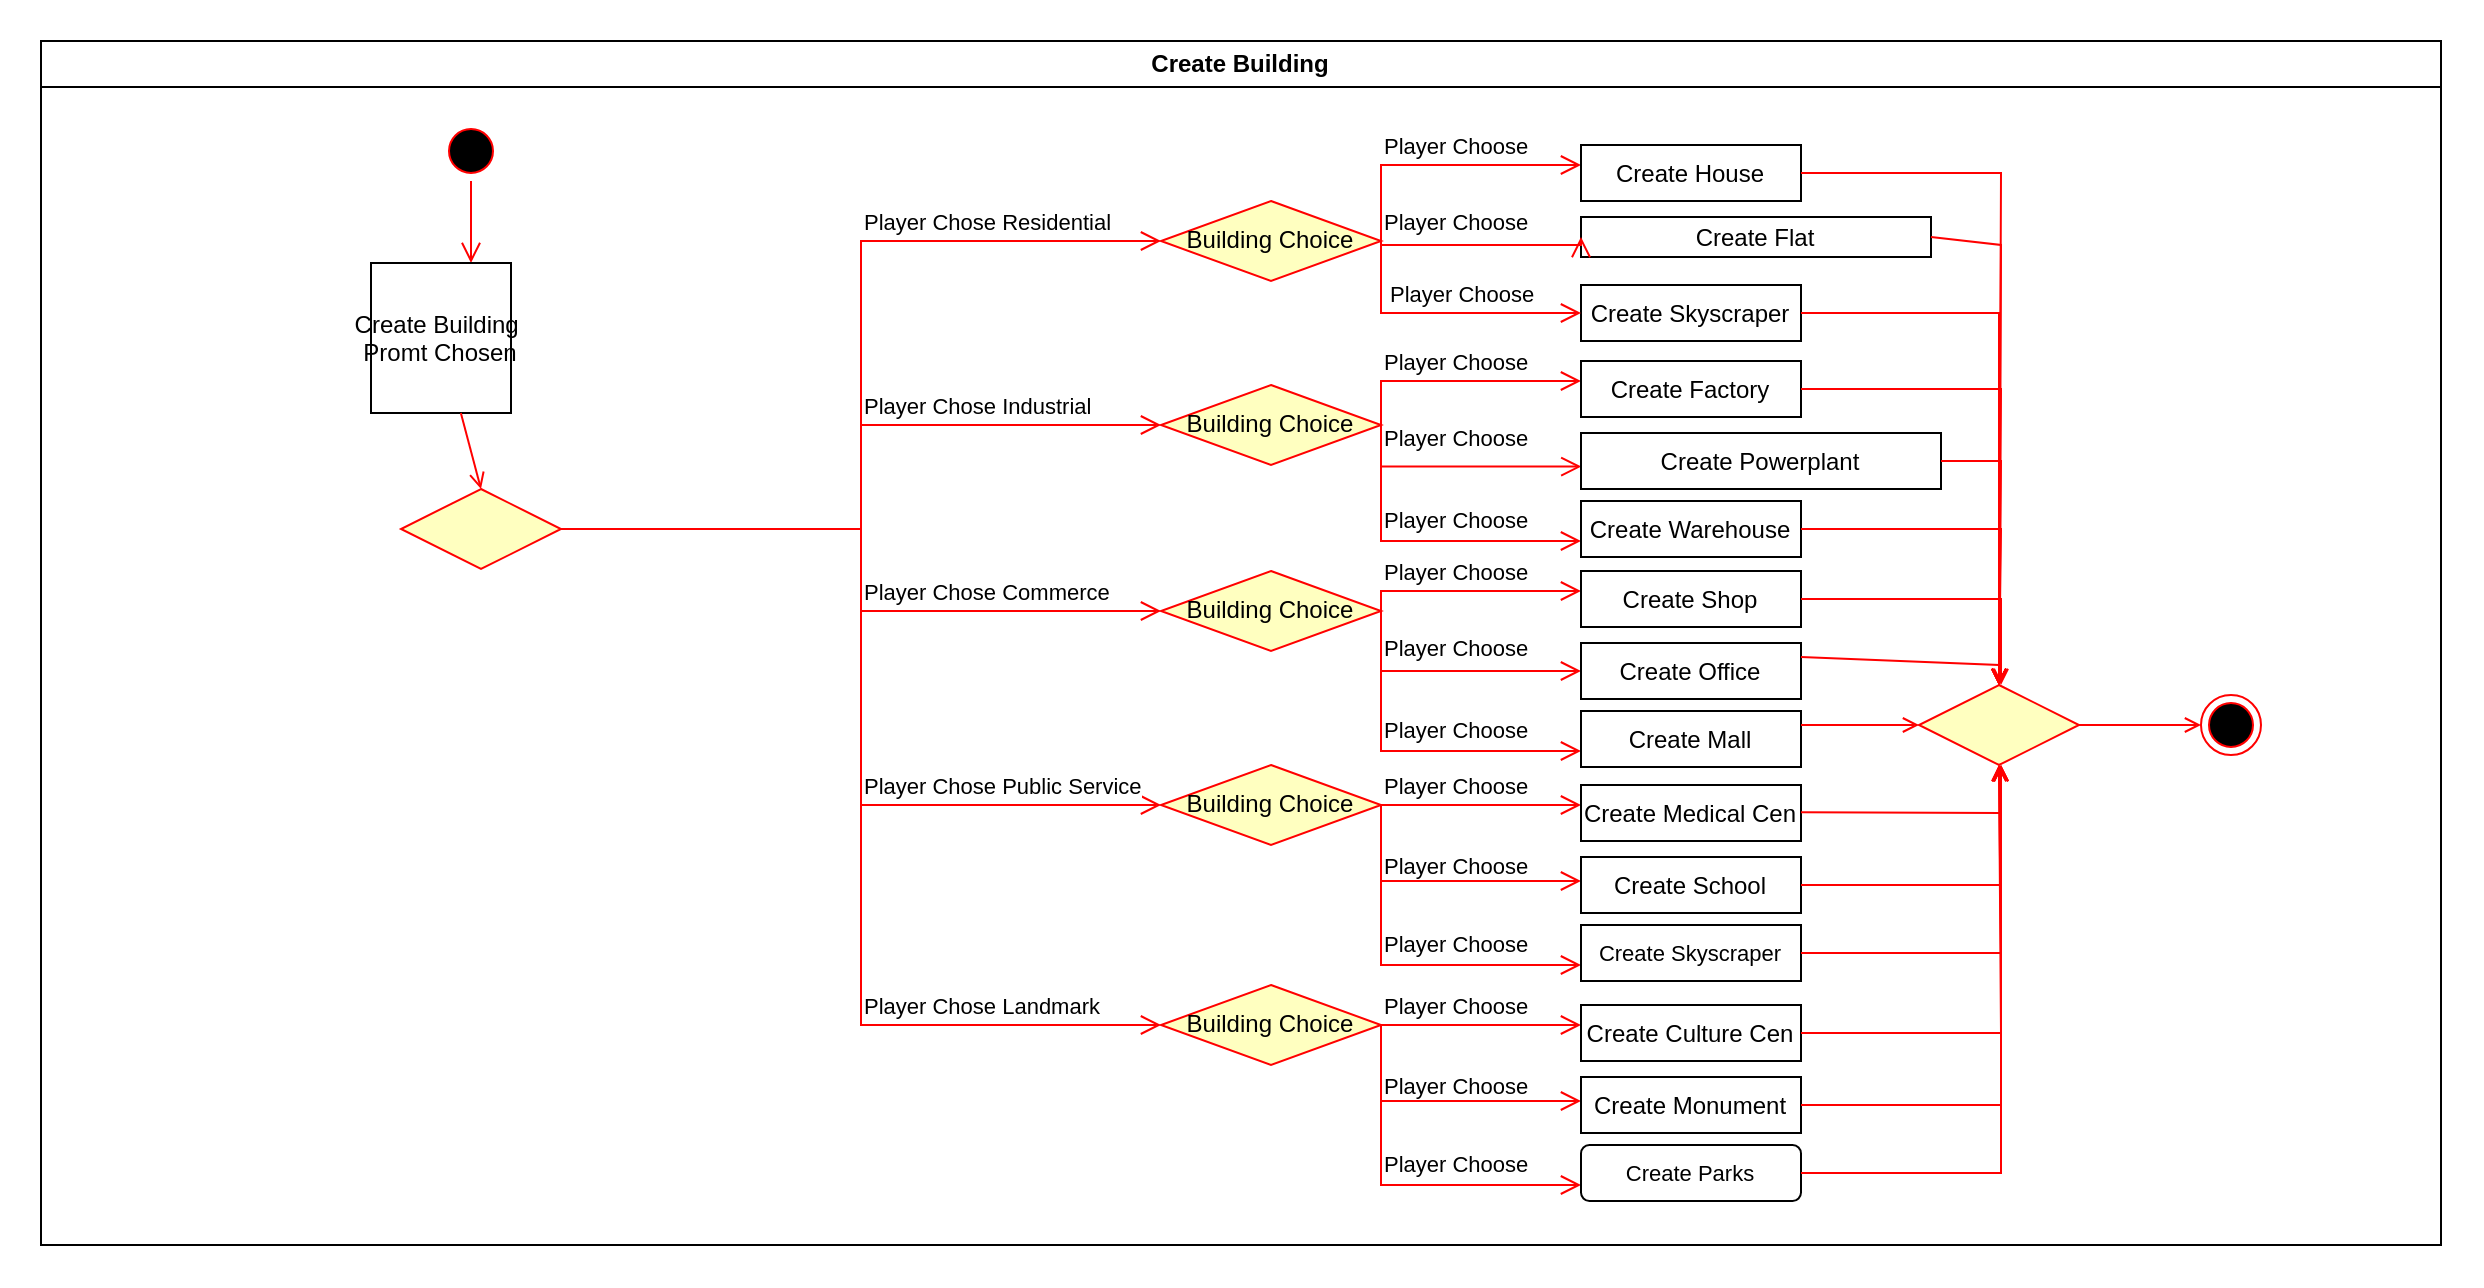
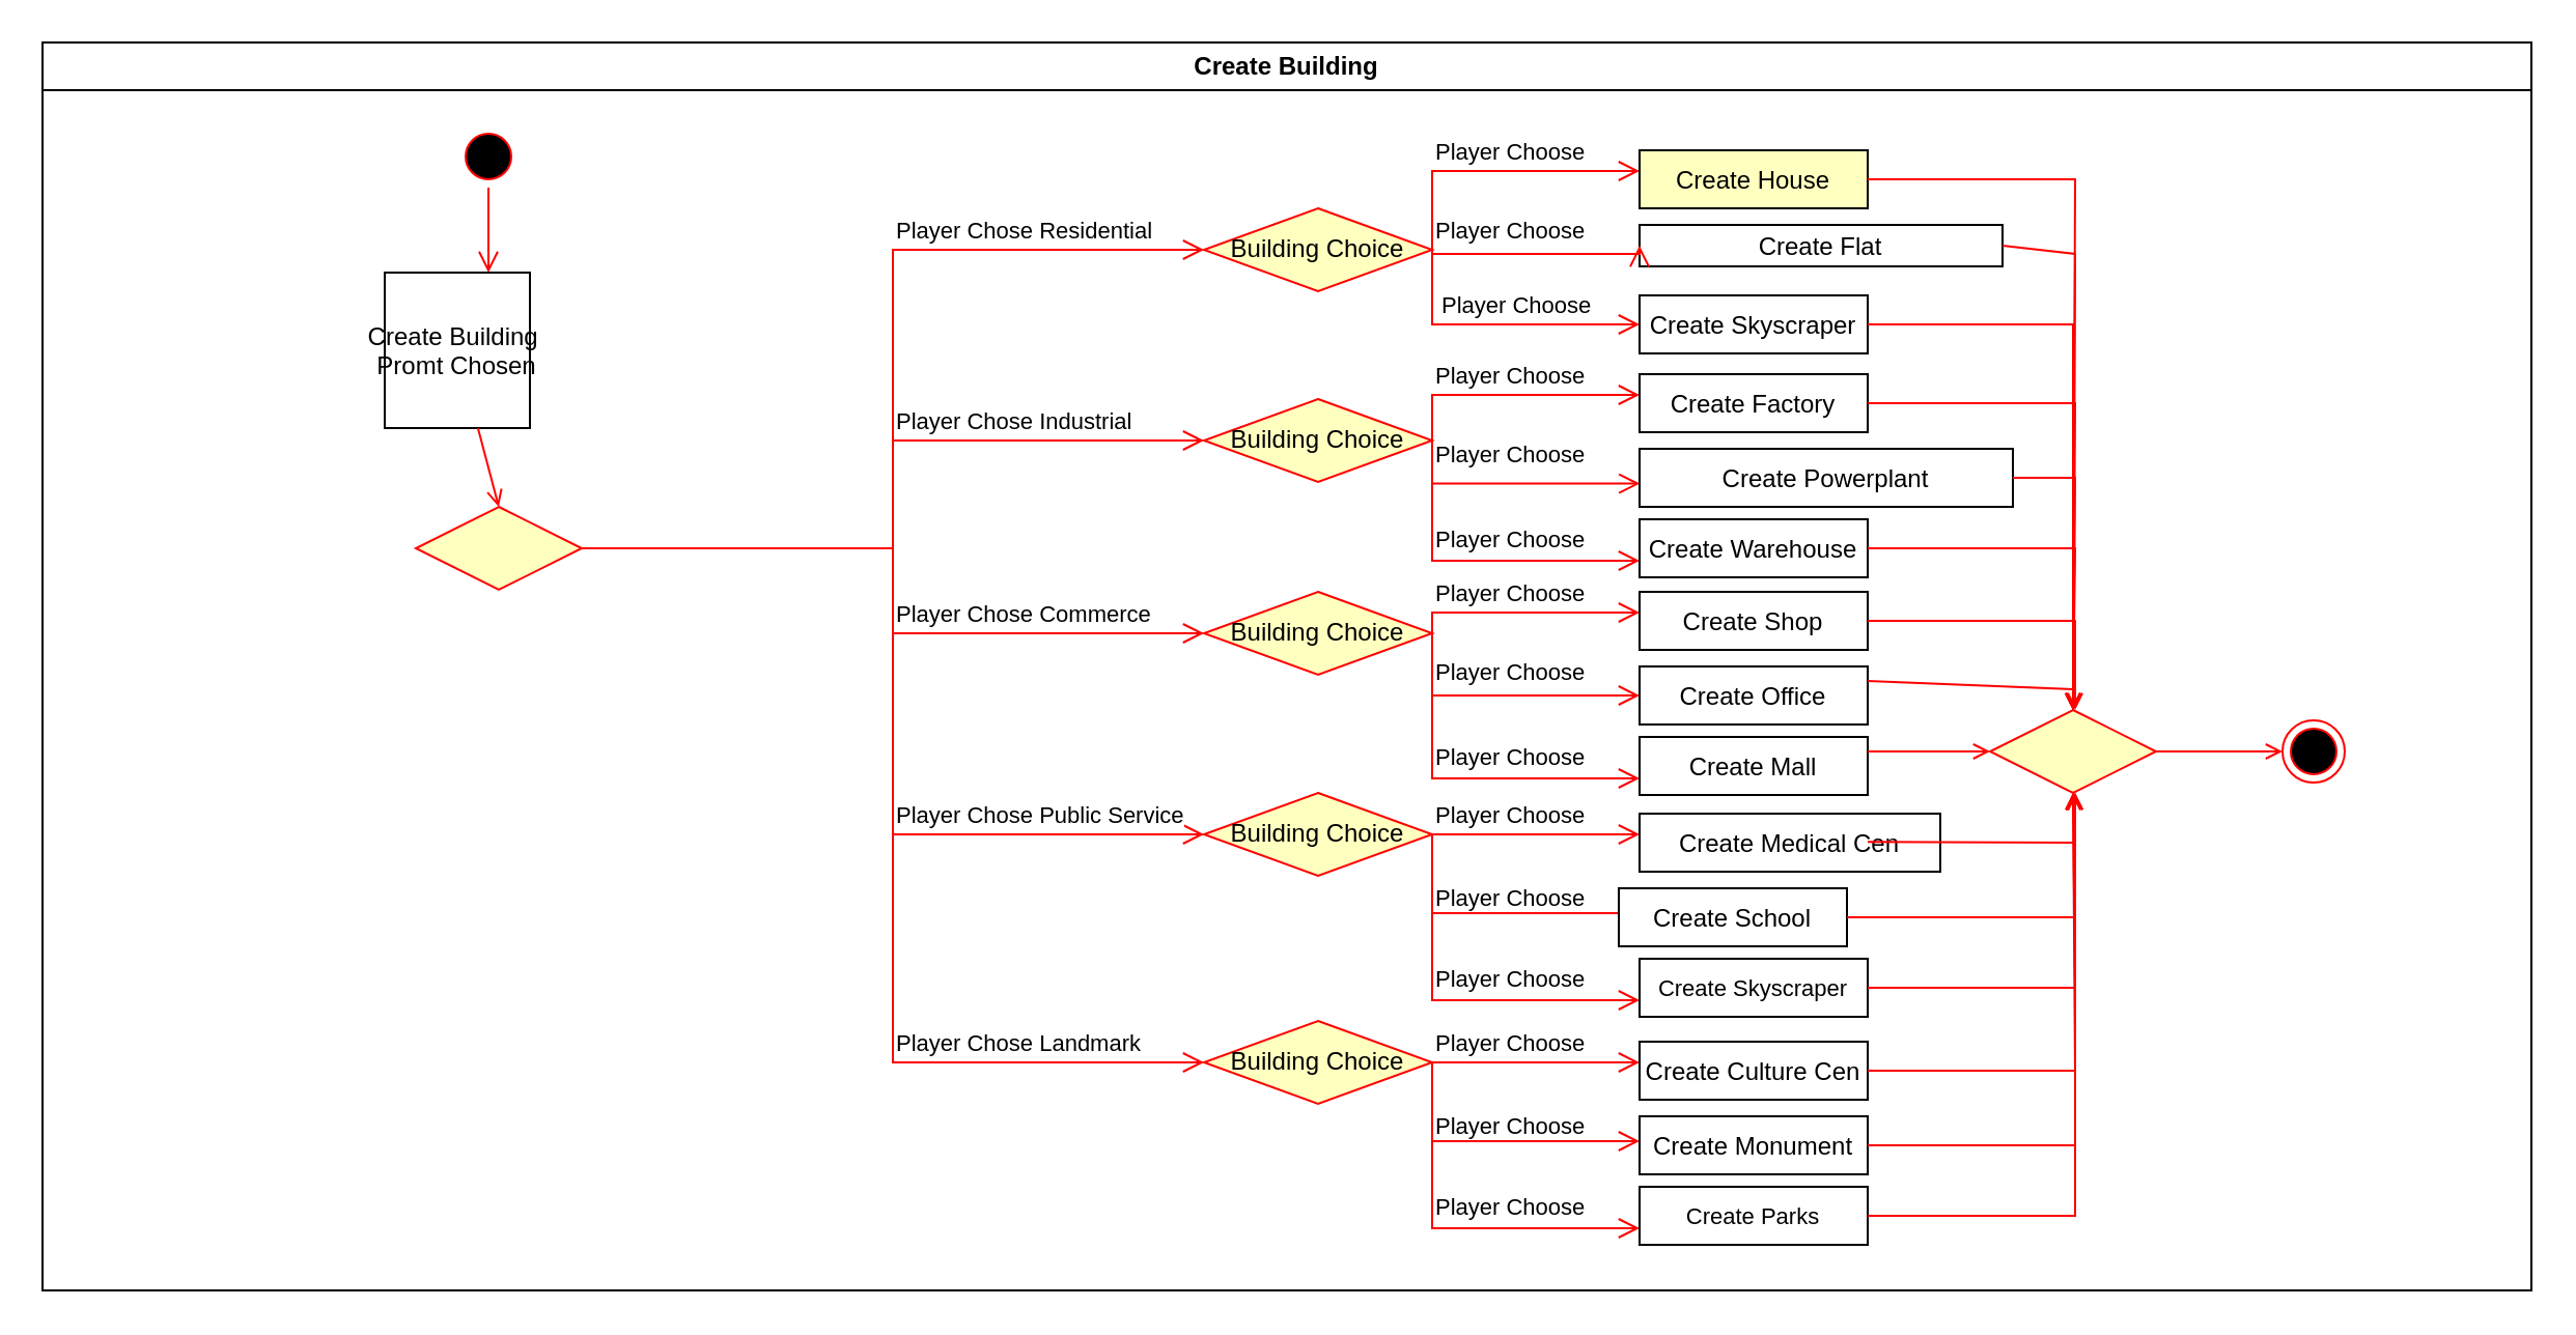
- <mxCell id="17" value="Create House" style="" parent="2" vertex="1"><mxGeometry x="770" y="52" width="110" height="28" as="geometry" /></mxCell>
+ <mxCell id="17" value="Create House" style="fillColor=#ffffc0;" parent="2" vertex="1"><mxGeometry x="770" y="52" width="110" height="28" as="geometry" /></mxCell>
- <mxCell id="35" value="Create Medical Cen" style="" parent="2" vertex="1"><mxGeometry x="770" y="372" width="110" height="28" as="geometry" /></mxCell>
+ <mxCell id="35" value="Create Medical Cen" style="" parent="2" vertex="1"><mxGeometry x="770" y="372" width="145" height="28" as="geometry" /></mxCell>
- <mxCell id="36" value="Create School" style="" parent="2" vertex="1"><mxGeometry x="770" y="408" width="110" height="28" as="geometry" /></mxCell>
+ <mxCell id="36" value="Create School" style="" parent="2" vertex="1"><mxGeometry x="760" y="408" width="110" height="28" as="geometry" /></mxCell>
- <mxCell id="44" value="Create Parks" style="fontSize=11;rounded=1;" parent="2" vertex="1"><mxGeometry x="770" y="552" width="110" height="28" as="geometry" /></mxCell>
+ <mxCell id="44" value="Create Parks" style="fontSize=11;" parent="2" vertex="1"><mxGeometry x="770" y="552" width="110" height="28" as="geometry" /></mxCell>
